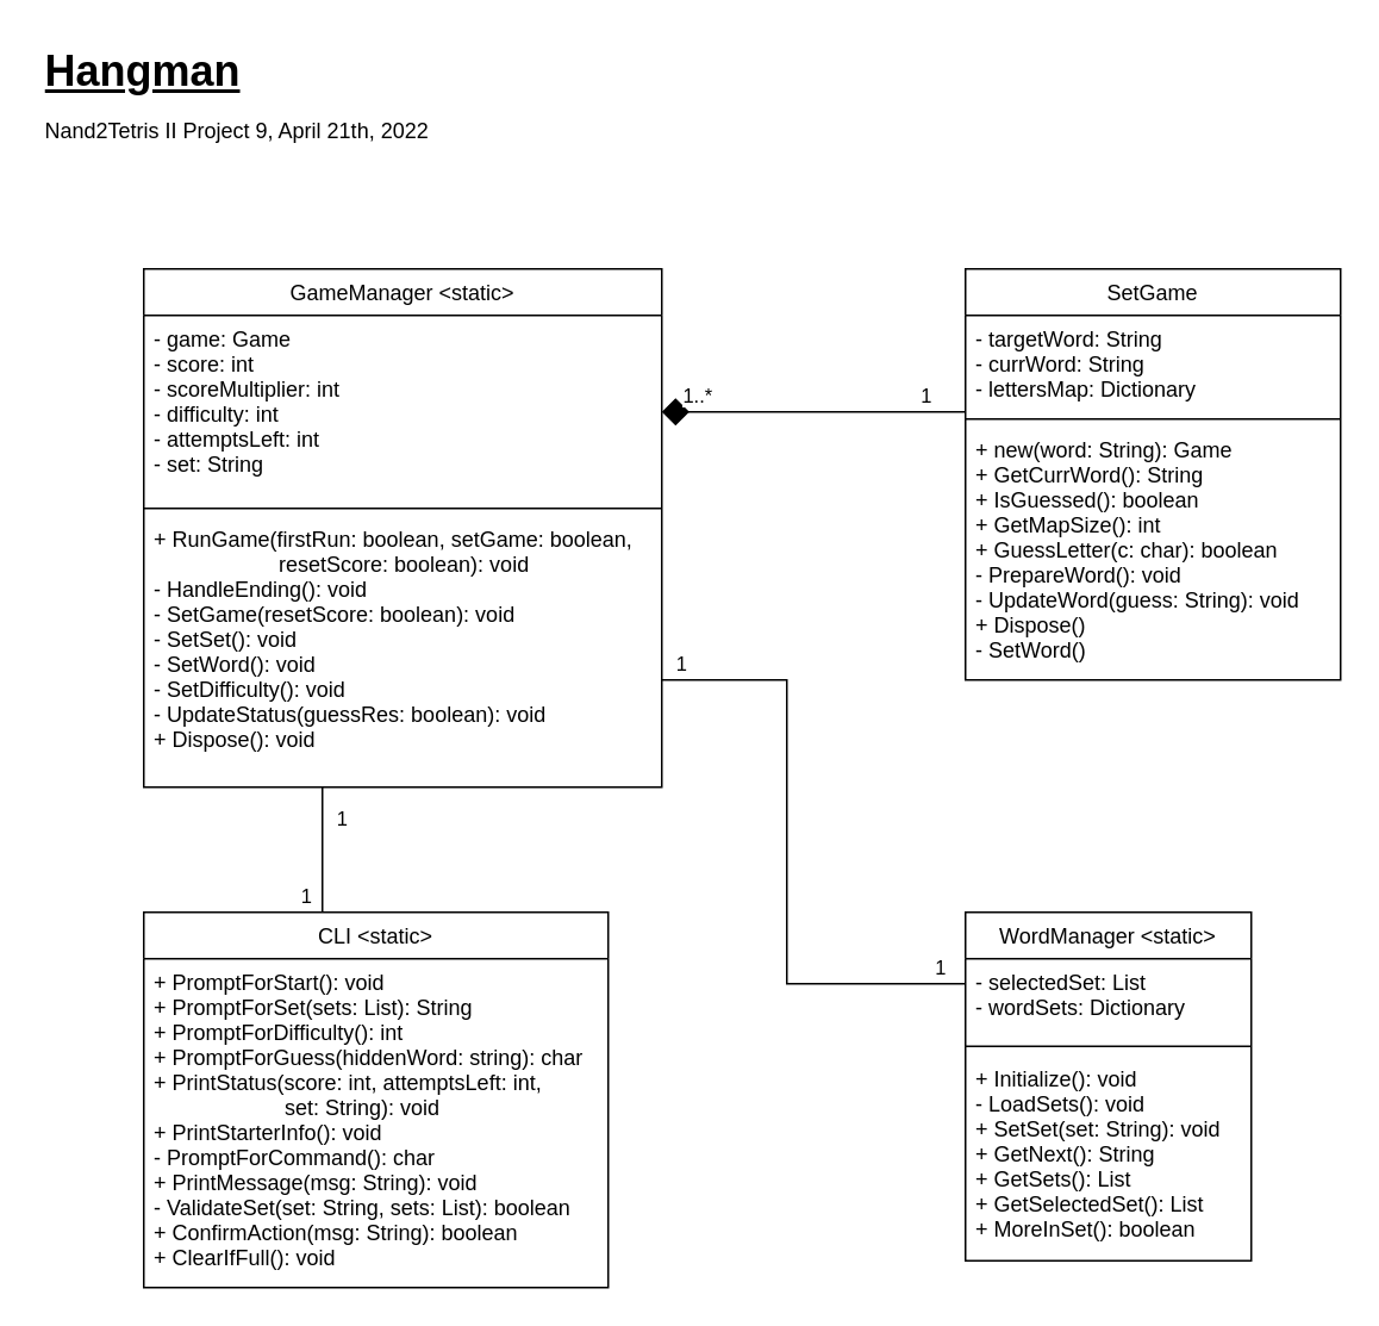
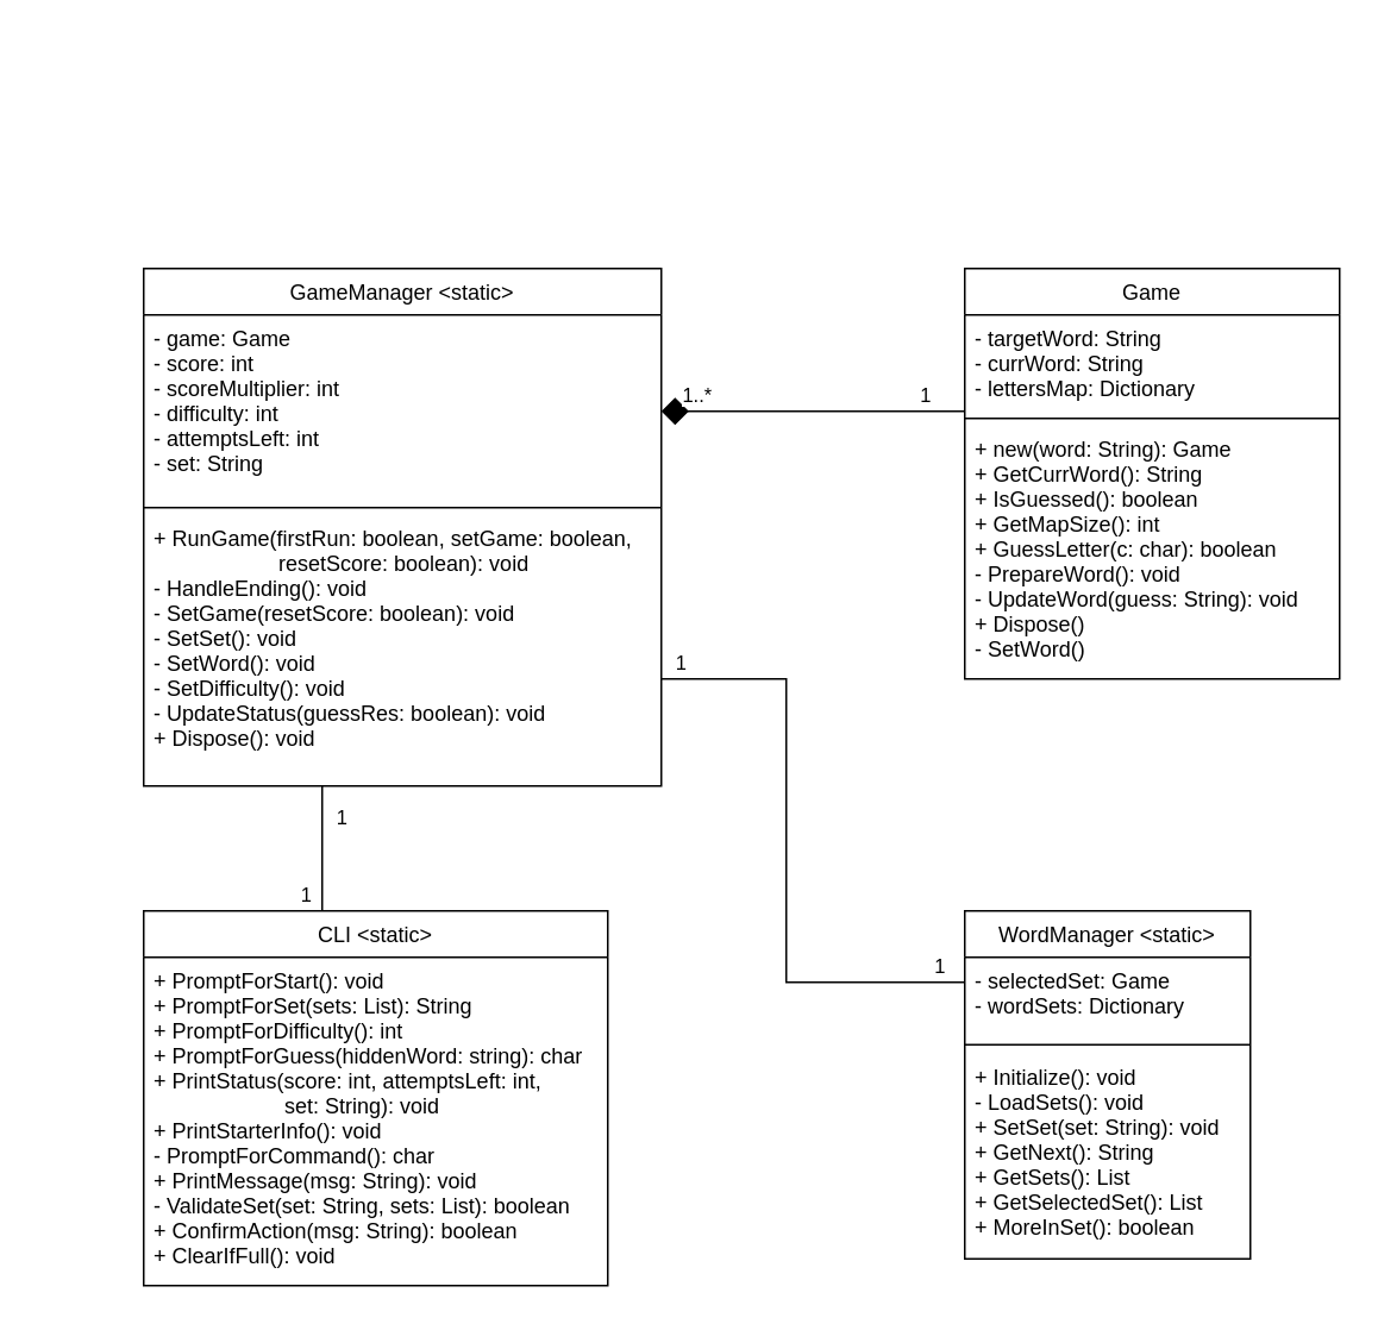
- <mxCell id="25" value="&lt;h1&gt;&lt;span&gt;&lt;u&gt;Hangman&lt;br&gt;&lt;/u&gt;&lt;/span&gt;&lt;span style=&quot;font-size: 12px ; font-weight: normal&quot;&gt;Nand2Tetris II Project 9, April 21th, 2022&lt;/span&gt;&lt;/h1&gt;" style="text;html=1;strokeColor=none;fillColor=none;spacing=5;spacingTop=-20;whiteSpace=wrap;overflow=hidden;rounded=0;align=left;" parent="1" vertex="1"><mxGeometry x="20" y="20" width="360" height="70" as="geometry" /></mxCell>
- <mxCell id="18" value="SetGame" style="swimlane;fontStyle=0;align=center;verticalAlign=top;childLayout=stackLayout;horizontal=1;startSize=26;horizontalStack=0;resizeParent=1;resizeLast=0;collapsible=1;marginBottom=0;rounded=0;shadow=0;strokeWidth=1;" parent="1" vertex="1"><mxGeometry x="540" y="150" width="210" height="230" as="geometry"><mxRectangle x="480" y="40" width="160" height="26" as="alternateBounds" /></mxGeometry></mxCell>
+ <mxCell id="18" value="Game" style="swimlane;fontStyle=0;align=center;verticalAlign=top;childLayout=stackLayout;horizontal=1;startSize=26;horizontalStack=0;resizeParent=1;resizeLast=0;collapsible=1;marginBottom=0;rounded=0;shadow=0;strokeWidth=1;" parent="1" vertex="1"><mxGeometry x="540" y="150" width="210" height="230" as="geometry"><mxRectangle x="480" y="40" width="160" height="26" as="alternateBounds" /></mxGeometry></mxCell>
- <mxCell id="15" value="- selectedSet: List&#10;- wordSets: Dictionary" style="text;align=left;verticalAlign=top;spacingLeft=4;spacingRight=4;overflow=hidden;rotatable=0;points=[[0,0.5],[1,0.5]];portConstraint=eastwest;rounded=0;" parent="14" vertex="1"><mxGeometry y="26" width="160" height="44" as="geometry" /></mxCell>
+ <mxCell id="15" value="- selectedSet: Game&#10;- wordSets: Dictionary" style="text;align=left;verticalAlign=top;spacingLeft=4;spacingRight=4;overflow=hidden;rotatable=0;points=[[0,0.5],[1,0.5]];portConstraint=eastwest;rounded=0;" parent="14" vertex="1"><mxGeometry y="26" width="160" height="44" as="geometry" /></mxCell>
